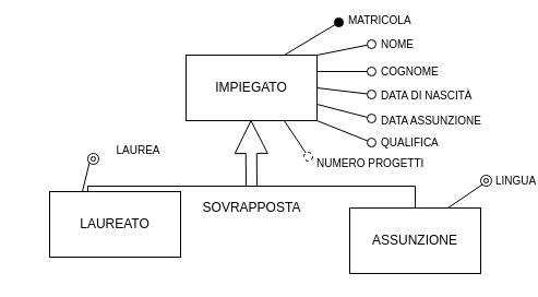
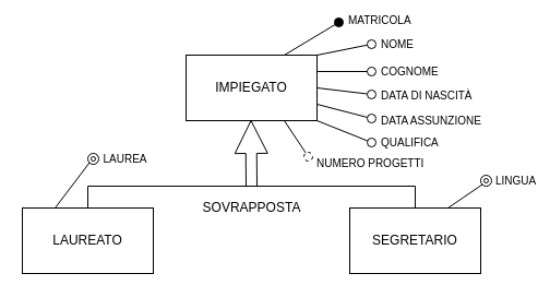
- <mxCell id="12" value="LAUREATO" style="rounded=0;whiteSpace=wrap;html=1;fontSize=12;" parent="1" vertex="1"><mxGeometry x="45" y="175" width="120" height="60" as="geometry" /></mxCell>
+ <mxCell id="12" value="LAUREATO" style="rounded=0;whiteSpace=wrap;html=1;fontSize=12;" parent="1" vertex="1"><mxGeometry x="20" y="190" width="120" height="60" as="geometry" /></mxCell>
- <mxCell id="15" value="ASSUNZIONE" style="rounded=0;whiteSpace=wrap;html=1;fontSize=12;" parent="1" vertex="1"><mxGeometry x="320" y="190" width="120" height="60" as="geometry" /></mxCell>
+ <mxCell id="15" value="SEGRETARIO" style="rounded=0;whiteSpace=wrap;html=1;fontSize=12;" parent="1" vertex="1"><mxGeometry x="320" y="190" width="120" height="60" as="geometry" /></mxCell>
